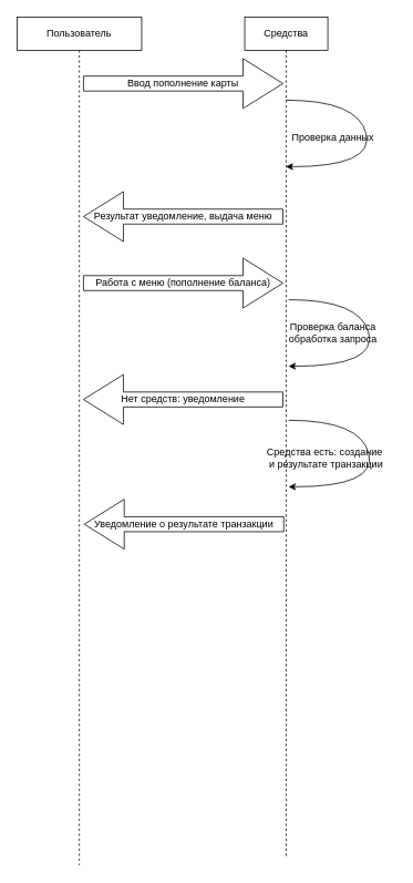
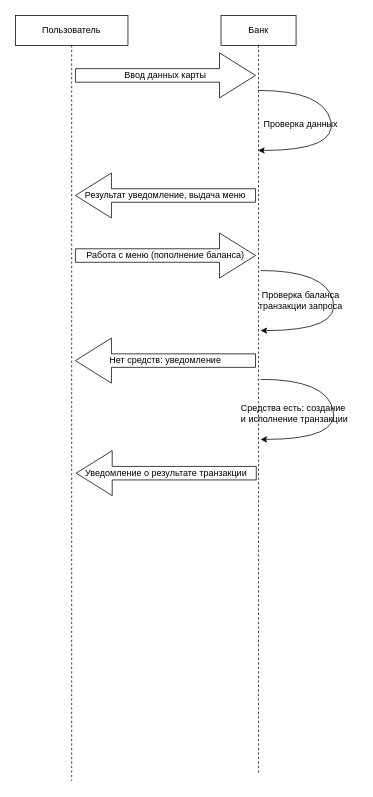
- <mxCell id="2" value="Средства" style="shape=umlLifeline;perimeter=lifelinePerimeter;whiteSpace=wrap;html=1;container=1;collapsible=0;recursiveResize=0;outlineConnect=0;" vertex="1" parent="1"><mxGeometry x="294" y="20" width="100" height="1010" as="geometry" /></mxCell>
+ <mxCell id="2" value="Банк" style="shape=umlLifeline;perimeter=lifelinePerimeter;whiteSpace=wrap;html=1;container=1;collapsible=0;recursiveResize=0;outlineConnect=0;" vertex="1" parent="1"><mxGeometry x="294" y="20" width="100" height="1010" as="geometry" /></mxCell>
- <mxCell id="7" value="Ввод пополнение карты" style="shape=singleArrow;whiteSpace=wrap;html=1;" vertex="1" parent="1"><mxGeometry x="100" y="70" width="240" height="60" as="geometry" /></mxCell>
+ <mxCell id="7" value="Ввод данных карты" style="shape=singleArrow;whiteSpace=wrap;html=1;" vertex="1" parent="1"><mxGeometry x="100" y="70" width="240" height="60" as="geometry" /></mxCell>
- <mxCell id="11" value="Проверка баланса&lt;br&gt;обработка запроса" style="text;html=1;align=center;verticalAlign=middle;resizable=0;points=[];autosize=1;strokeColor=none;fillColor=none;" vertex="1" parent="1"><mxGeometry x="335" y="380" width="130" height="40" as="geometry" /></mxCell>
+ <mxCell id="11" value="Проверка баланса&lt;br&gt;транзакции запроса" style="text;html=1;align=center;verticalAlign=middle;resizable=0;points=[];autosize=1;strokeColor=none;fillColor=none;" vertex="1" parent="1"><mxGeometry x="335" y="380" width="130" height="40" as="geometry" /></mxCell>
- <mxCell id="13" value="Средства есть: создание&lt;br&gt;&amp;nbsp;и результате транзакции" style="text;html=1;align=center;verticalAlign=middle;resizable=0;points=[];autosize=1;strokeColor=none;fillColor=none;" vertex="1" parent="1"><mxGeometry x="305" y="530" width="170" height="40" as="geometry" /></mxCell>
+ <mxCell id="13" value="Средства есть: создание&lt;br&gt;&amp;nbsp;и исполнение транзакции" style="text;html=1;align=center;verticalAlign=middle;resizable=0;points=[];autosize=1;strokeColor=none;fillColor=none;" vertex="1" parent="1"><mxGeometry x="305" y="530" width="170" height="40" as="geometry" /></mxCell>
